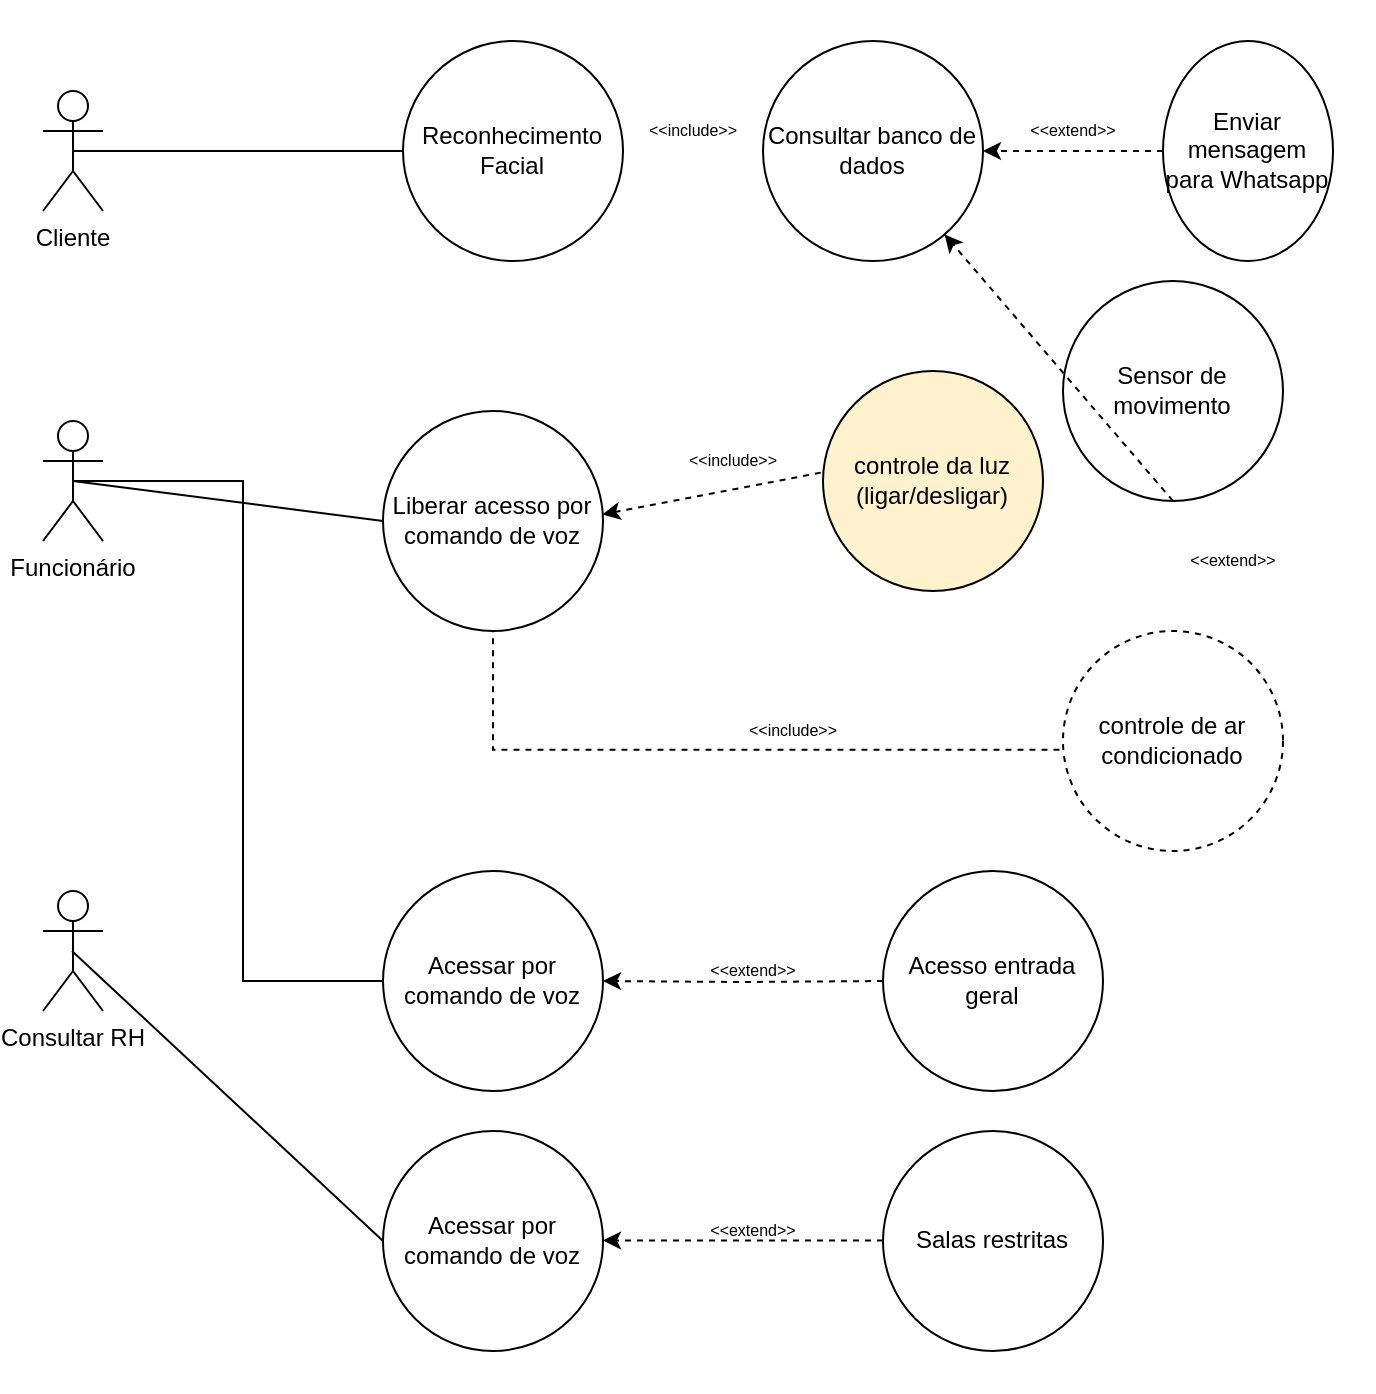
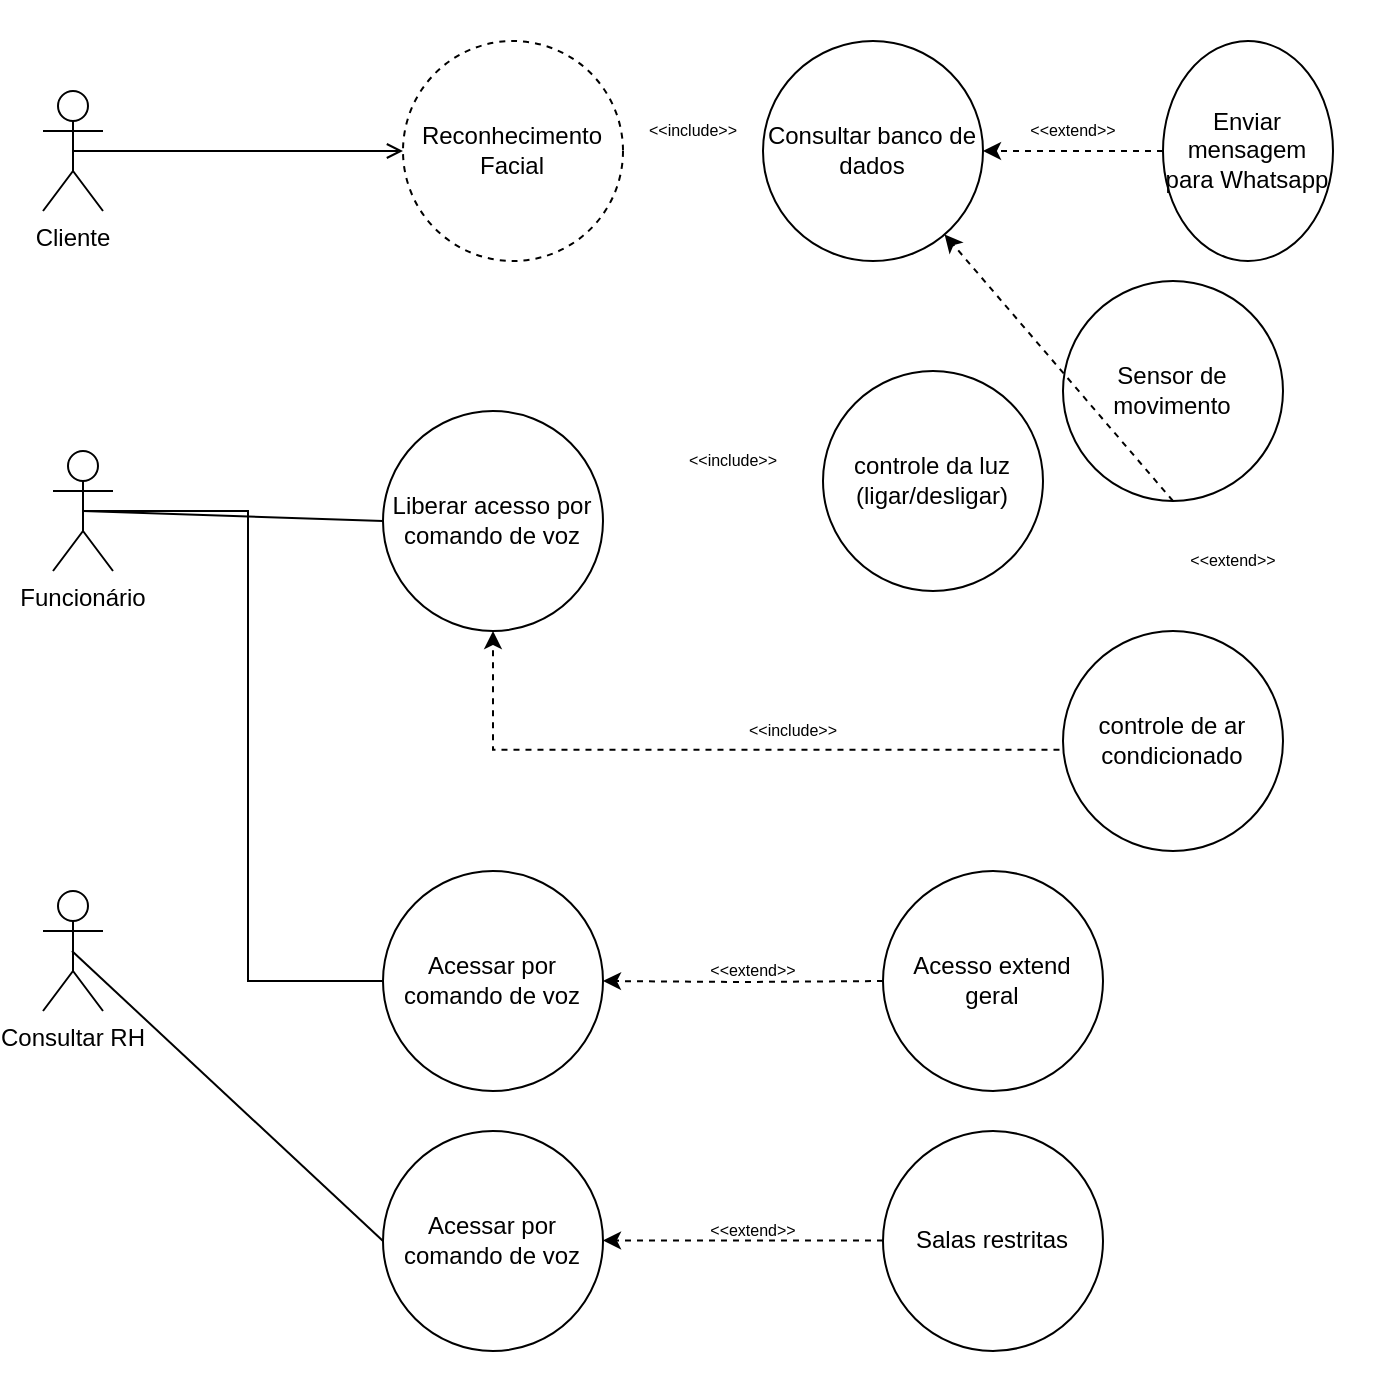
- <mxCell id="7" value="" style="endArrow=none;html=1;rounded=0;exitX=0.5;exitY=0.5;exitDx=0;exitDy=0;exitPerimeter=0;entryX=0;entryY=0.5;entryDx=0;entryDy=0;" edge="1" parent="1" source="4" target="5"><mxGeometry width="50" height="50" relative="1" as="geometry"><mxPoint x="130" y="155" as="sourcePoint" /><mxPoint x="180" y="105" as="targetPoint" /></mxGeometry></mxCell>
+ <mxCell id="7" value="" style="endArrow=open;html=1;rounded=0;exitX=0.5;exitY=0.5;exitDx=0;exitDy=0;exitPerimeter=0;entryX=0;entryY=0.5;entryDx=0;entryDy=0;" edge="1" parent="1" source="4" target="5"><mxGeometry width="50" height="50" relative="1" as="geometry"><mxPoint x="130" y="155" as="sourcePoint" /><mxPoint x="180" y="105" as="targetPoint" /></mxGeometry></mxCell>
- <mxCell id="5" value="Reconhecimento Facial" style="ellipse;whiteSpace=wrap;html=1;aspect=fixed;" vertex="1" parent="1"><mxGeometry x="200" y="20" width="110" height="110" as="geometry" /></mxCell>
+ <mxCell id="5" value="Reconhecimento Facial" style="ellipse;whiteSpace=wrap;html=1;aspect=fixed;dashed=1;" vertex="1" parent="1"><mxGeometry x="200" y="20" width="110" height="110" as="geometry" /></mxCell>
- <mxCell id="2" value="Funcionário" style="shape=umlActor;verticalLabelPosition=bottom;verticalAlign=top;html=1;outlineConnect=0;" vertex="1" parent="1"><mxGeometry x="20" y="210" width="30" height="60" as="geometry" /></mxCell>
+ <mxCell id="2" value="Funcionário" style="shape=umlActor;verticalLabelPosition=bottom;verticalAlign=top;html=1;outlineConnect=0;" vertex="1" parent="1"><mxGeometry x="25" y="225" width="30" height="60" as="geometry" /></mxCell>
- <mxCell id="9" value="controle da luz (ligar/desligar)" style="ellipse;whiteSpace=wrap;html=1;aspect=fixed;fillColor=#fff2cc;" vertex="1" parent="1"><mxGeometry x="410" y="185" width="110" height="110" as="geometry" /></mxCell>
+ <mxCell id="9" value="controle da luz (ligar/desligar)" style="ellipse;whiteSpace=wrap;html=1;aspect=fixed;" vertex="1" parent="1"><mxGeometry x="410" y="185" width="110" height="110" as="geometry" /></mxCell>
- <mxCell id="10" value="" style="endArrow=classic;html=1;rounded=0;exitX=-0.01;exitY=0.462;exitDx=0;exitDy=0;entryX=0.997;entryY=0.47;entryDx=0;entryDy=0;entryPerimeter=0;dashed=1;exitPerimeter=0;" edge="1" parent="1" source="9" target="6"><mxGeometry width="50" height="50" relative="1" as="geometry"><mxPoint x="320" y="245" as="sourcePoint" /><mxPoint x="300" y="250" as="targetPoint" /></mxGeometry></mxCell>
- <mxCell id="14" value="" style="endArrow=none;html=1;rounded=0;exitX=-0.016;exitY=0.54;exitDx=0;exitDy=0;entryX=0.5;entryY=1;entryDx=0;entryDy=0;dashed=1;exitPerimeter=0;edgeStyle=orthogonalEdgeStyle;" edge="1" parent="1" source="13" target="6"><mxGeometry width="50" height="50" relative="1" as="geometry"><mxPoint x="419" y="246" as="sourcePoint" /><mxPoint x="310" y="247" as="targetPoint" /></mxGeometry></mxCell>
+ <mxCell id="14" value="" style="endArrow=classic;html=1;rounded=0;exitX=-0.016;exitY=0.54;exitDx=0;exitDy=0;entryX=0.5;entryY=1;entryDx=0;entryDy=0;dashed=1;exitPerimeter=0;edgeStyle=orthogonalEdgeStyle;" edge="1" parent="1" source="13" target="6"><mxGeometry width="50" height="50" relative="1" as="geometry"><mxPoint x="419" y="246" as="sourcePoint" /><mxPoint x="310" y="247" as="targetPoint" /></mxGeometry></mxCell>
- <mxCell id="13" value="controle de ar condicionado" style="ellipse;whiteSpace=wrap;html=1;aspect=fixed;dashed=1;" vertex="1" parent="1"><mxGeometry x="530" y="315" width="110" height="110" as="geometry" /></mxCell>
+ <mxCell id="13" value="controle de ar condicionado" style="ellipse;whiteSpace=wrap;html=1;aspect=fixed;" vertex="1" parent="1"><mxGeometry x="530" y="315" width="110" height="110" as="geometry" /></mxCell>
- <mxCell id="23" value="Acesso entrada geral" style="ellipse;whiteSpace=wrap;html=1;aspect=fixed;" vertex="1" parent="1"><mxGeometry x="440" y="435" width="110" height="110" as="geometry" /></mxCell>
+ <mxCell id="23" value="Acesso extend geral" style="ellipse;whiteSpace=wrap;html=1;aspect=fixed;" vertex="1" parent="1"><mxGeometry x="440" y="435" width="110" height="110" as="geometry" /></mxCell>
